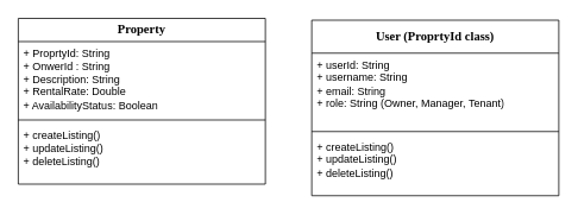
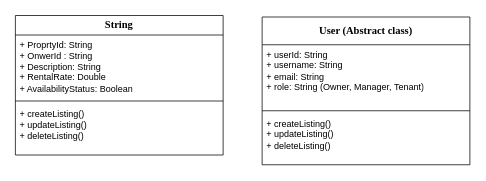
- <mxCell id="2" value="Property" style="swimlane;fontStyle=1;align=center;verticalAlign=middle;childLayout=stackLayout;horizontal=1;startSize=26;horizontalStack=0;resizeParent=1;resizeParentMax=0;resizeLast=0;collapsible=1;marginBottom=0;whiteSpace=wrap;html=1;shadow=0;fontSize=14;fontFamily=Times New Roman;autosize=1;fixedWidth=1;resizeHeight=1;resizeWidth=1;labelBackgroundColor=none;" vertex="1" parent="1"><mxGeometry x="20" y="20" width="277" height="186" as="geometry"><mxRectangle x="-551" y="-30" width="80" height="26" as="alternateBounds" /></mxGeometry></mxCell>
+ <mxCell id="2" value="String" style="swimlane;fontStyle=1;align=center;verticalAlign=middle;childLayout=stackLayout;horizontal=1;startSize=26;horizontalStack=0;resizeParent=1;resizeParentMax=0;resizeLast=0;collapsible=1;marginBottom=0;whiteSpace=wrap;html=1;shadow=0;fontSize=14;fontFamily=Times New Roman;autosize=1;fixedWidth=1;resizeHeight=1;resizeWidth=1;labelBackgroundColor=none;" vertex="1" parent="1"><mxGeometry x="20" y="20" width="277" height="186" as="geometry"><mxRectangle x="-551" y="-30" width="80" height="26" as="alternateBounds" /></mxGeometry></mxCell>
- <mxCell id="6" value="User (ProprtyId class)" style="swimlane;fontStyle=1;align=center;verticalAlign=middle;childLayout=stackLayout;horizontal=1;startSize=37;horizontalStack=0;resizeParent=1;resizeParentMax=0;resizeLast=0;collapsible=1;marginBottom=0;whiteSpace=wrap;html=1;shadow=0;fontSize=14;fontFamily=Times New Roman;autosize=1;fixedWidth=1;resizeHeight=1;resizeWidth=1;labelBackgroundColor=none;" vertex="1" parent="1"><mxGeometry x="349" y="22" width="277" height="197" as="geometry"><mxRectangle x="-551" y="-30" width="80" height="26" as="alternateBounds" /></mxGeometry></mxCell>
+ <mxCell id="6" value="User (Abstract class)" style="swimlane;fontStyle=1;align=center;verticalAlign=middle;childLayout=stackLayout;horizontal=1;startSize=37;horizontalStack=0;resizeParent=1;resizeParentMax=0;resizeLast=0;collapsible=1;marginBottom=0;whiteSpace=wrap;html=1;shadow=0;fontSize=14;fontFamily=Times New Roman;autosize=1;fixedWidth=1;resizeHeight=1;resizeWidth=1;labelBackgroundColor=none;" vertex="1" parent="1"><mxGeometry x="349" y="22" width="277" height="197" as="geometry"><mxRectangle x="-551" y="-30" width="80" height="26" as="alternateBounds" /></mxGeometry></mxCell>
